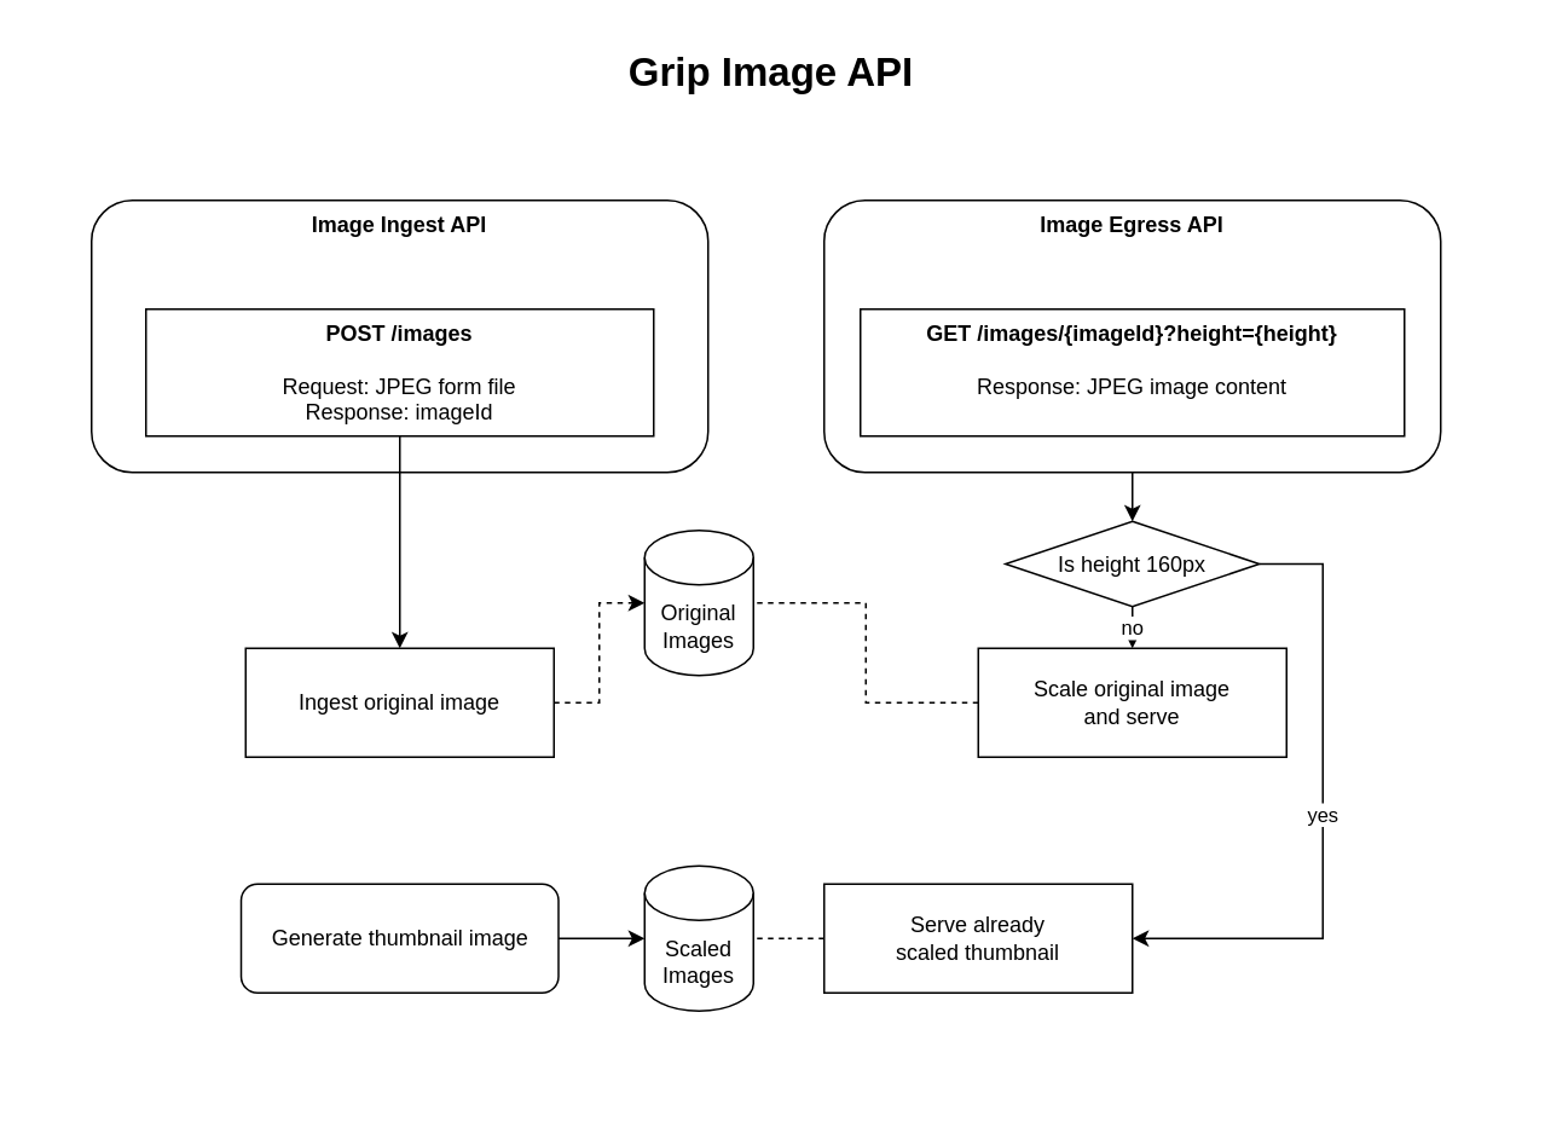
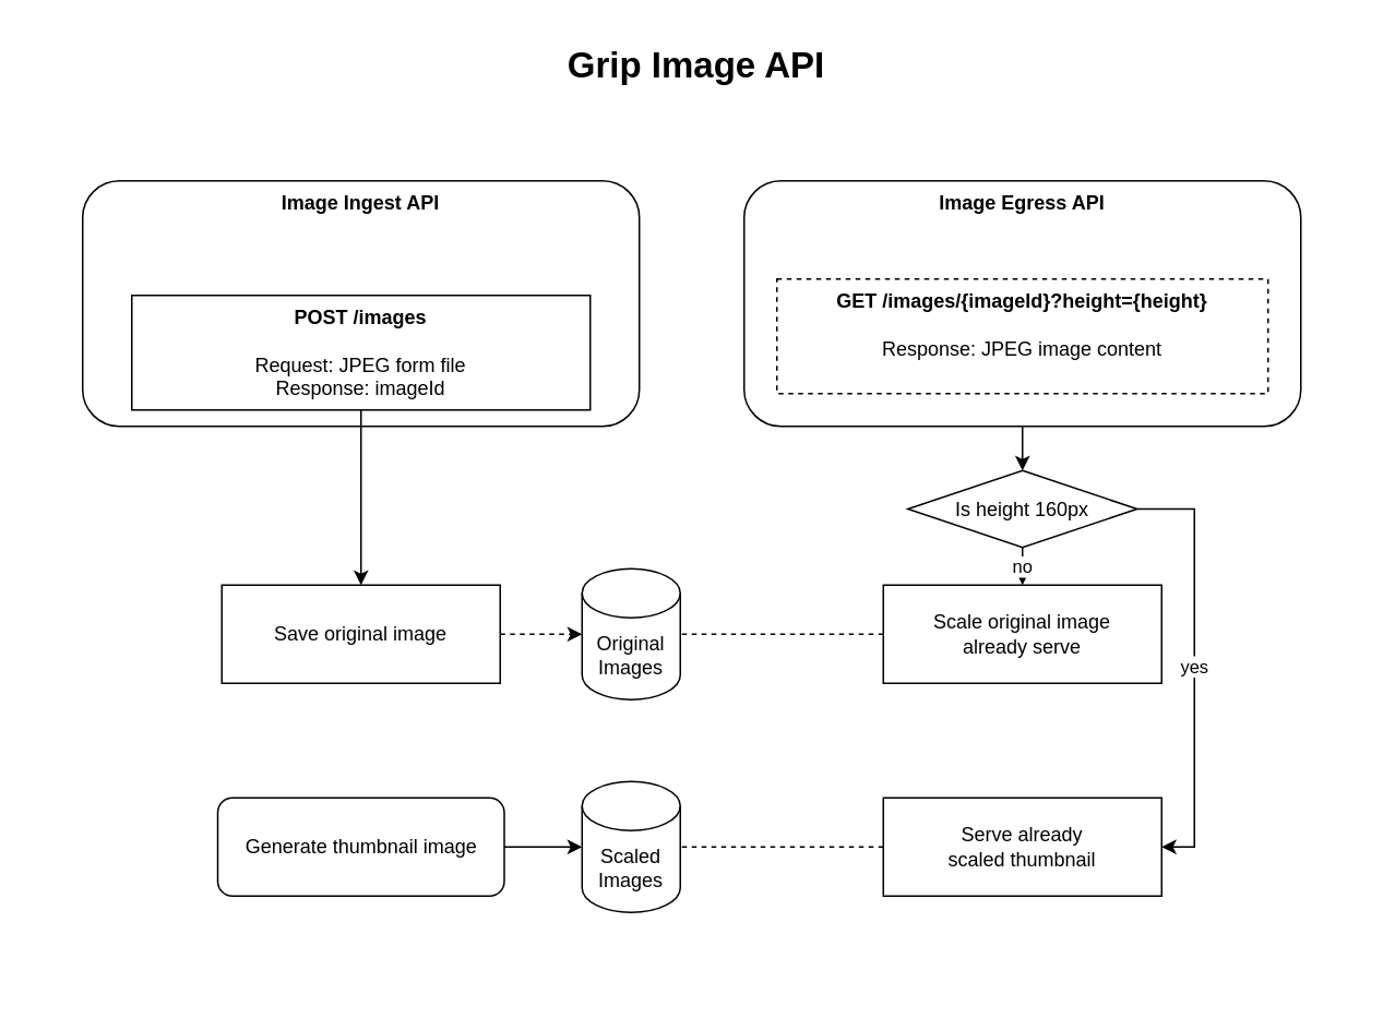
- <mxCell id="5" value="&lt;b&gt;POST /images&lt;br&gt;&lt;/b&gt;&lt;br&gt;Request: JPEG form file&lt;br&gt;Response: imageId" style="rounded=0;whiteSpace=wrap;html=1;" vertex="1" parent="1"><mxGeometry x="80" y="170" width="280" height="70" as="geometry" /></mxCell>
+ <mxCell id="5" value="&lt;b&gt;POST /images&lt;br&gt;&lt;/b&gt;&lt;br&gt;Request: JPEG form file&lt;br&gt;Response: imageId" style="rounded=0;whiteSpace=wrap;html=1;" vertex="1" parent="1"><mxGeometry x="80" y="180" width="280" height="70" as="geometry" /></mxCell>
- <mxCell id="11" value="&lt;b&gt;GET /images/{imageId}?height={height}&lt;br&gt;&lt;/b&gt;&lt;br&gt;Response: JPEG image content" style="rounded=0;whiteSpace=wrap;html=1;verticalAlign=top;" vertex="1" parent="1"><mxGeometry x="474" y="170" width="300" height="70" as="geometry" /></mxCell>
+ <mxCell id="11" value="&lt;b&gt;GET /images/{imageId}?height={height}&lt;br&gt;&lt;/b&gt;&lt;br&gt;Response: JPEG image content" style="rounded=0;whiteSpace=wrap;html=1;verticalAlign=top;dashed=1;" vertex="1" parent="1"><mxGeometry x="474" y="170" width="300" height="70" as="geometry" /></mxCell>
- <mxCell id="8" value="Original&lt;br&gt;Images" style="shape=cylinder3;whiteSpace=wrap;html=1;boundedLbl=1;backgroundOutline=1;size=15;" vertex="1" parent="1"><mxGeometry x="355" y="292" width="60" height="80" as="geometry" /></mxCell>
+ <mxCell id="8" value="Original&lt;br&gt;Images" style="shape=cylinder3;whiteSpace=wrap;html=1;boundedLbl=1;backgroundOutline=1;size=15;" vertex="1" parent="1"><mxGeometry x="355" y="347" width="60" height="80" as="geometry" /></mxCell>
- <mxCell id="7" value="Ingest original image" style="rounded=0;whiteSpace=wrap;html=1;" vertex="1" parent="1"><mxGeometry x="135" y="357" width="170" height="60" as="geometry" /></mxCell>
+ <mxCell id="7" value="Save original image" style="rounded=0;whiteSpace=wrap;html=1;" vertex="1" parent="1"><mxGeometry x="135" y="357" width="170" height="60" as="geometry" /></mxCell>
- <mxCell id="19" value="Scale original image &lt;br&gt;and serve" style="rounded=0;whiteSpace=wrap;html=1;" vertex="1" parent="1"><mxGeometry x="539" y="357" width="170" height="60" as="geometry" /></mxCell>
+ <mxCell id="19" value="Scale original image &lt;br&gt;already serve" style="rounded=0;whiteSpace=wrap;html=1;" vertex="1" parent="1"><mxGeometry x="539" y="357" width="170" height="60" as="geometry" /></mxCell>
- <mxCell id="21" value="Serve already&lt;br&gt;scaled thumbnail" style="rounded=0;whiteSpace=wrap;html=1;" vertex="1" parent="1"><mxGeometry x="454" y="487" width="170" height="60" as="geometry" /></mxCell>
+ <mxCell id="21" value="Serve already&lt;br&gt;scaled thumbnail" style="rounded=0;whiteSpace=wrap;html=1;" vertex="1" parent="1"><mxGeometry x="539" y="487" width="170" height="60" as="geometry" /></mxCell>
